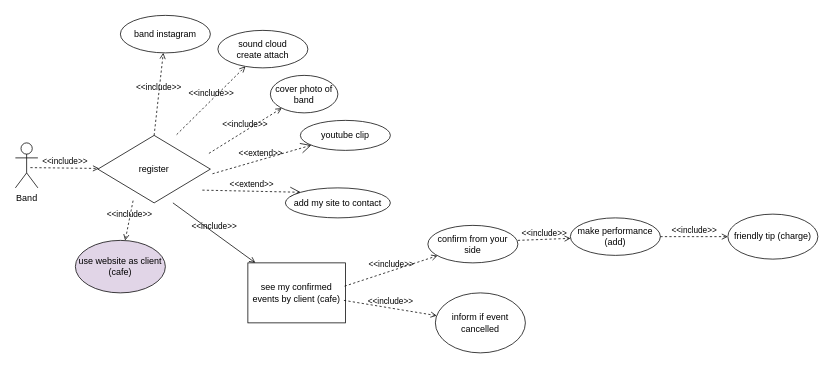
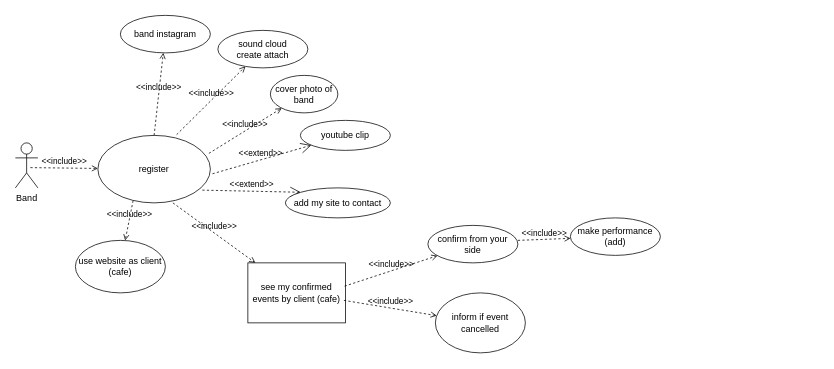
- <mxCell id="4" value="register" style="rhombus;whiteSpace=wrap;html=1;" vertex="1" parent="1"><mxGeometry x="130" y="180" width="150" height="90" as="geometry" /></mxCell>
+ <mxCell id="4" value="register" style="ellipse;whiteSpace=wrap;html=1;" vertex="1" parent="1"><mxGeometry x="130" y="180" width="150" height="90" as="geometry" /></mxCell>
- <mxCell id="17" value="&amp;lt;&amp;lt;include&amp;gt;&amp;gt;" style="edgeStyle=none;html=1;endArrow=open;verticalAlign=bottom;dashed=0;labelBackgroundColor=none;exitX=0.667;exitY=1;exitDx=0;exitDy=0;exitPerimeter=0;" edge="1" parent="1" source="4" target="18"><mxGeometry width="160" relative="1" as="geometry"><mxPoint x="290" y="260" as="sourcePoint" /><mxPoint x="430" y="420" as="targetPoint" /></mxGeometry></mxCell>
+ <mxCell id="17" value="&amp;lt;&amp;lt;include&amp;gt;&amp;gt;" style="edgeStyle=none;html=1;endArrow=open;verticalAlign=bottom;dashed=1;labelBackgroundColor=none;exitX=0.667;exitY=1;exitDx=0;exitDy=0;exitPerimeter=0;" edge="1" parent="1" source="4" target="18"><mxGeometry width="160" relative="1" as="geometry"><mxPoint x="290" y="260" as="sourcePoint" /><mxPoint x="430" y="420" as="targetPoint" /></mxGeometry></mxCell>
- <mxCell id="23" value="&amp;lt;&amp;lt;include&amp;gt;&amp;gt;" style="edgeStyle=none;html=1;endArrow=open;verticalAlign=bottom;dashed=1;labelBackgroundColor=none;" edge="1" parent="1" source="22" target="24"><mxGeometry width="160" relative="1" as="geometry"><mxPoint x="880" y="320" as="sourcePoint" /><mxPoint x="1040" y="320" as="targetPoint" /></mxGeometry></mxCell>
- <mxCell id="24" value="friendly tip (charge)" style="ellipse;whiteSpace=wrap;html=1;" vertex="1" parent="1"><mxGeometry x="970" y="285" width="120" height="60" as="geometry" /></mxCell>
- <mxCell id="16" value="use website as client (cafe)" style="ellipse;whiteSpace=wrap;html=1;fillColor=#e1d5e7;" vertex="1" parent="1"><mxGeometry x="100" y="320" width="120" height="70" as="geometry" /></mxCell>
+ <mxCell id="16" value="use website as client (cafe)" style="ellipse;whiteSpace=wrap;html=1;" vertex="1" parent="1"><mxGeometry x="100" y="320" width="120" height="70" as="geometry" /></mxCell>
